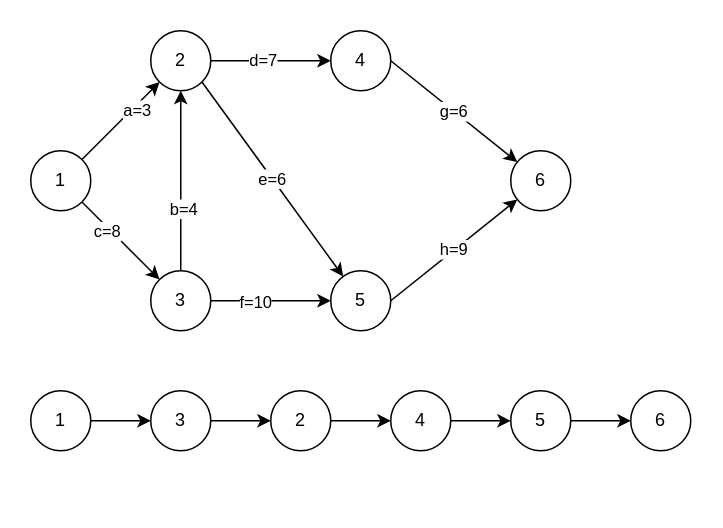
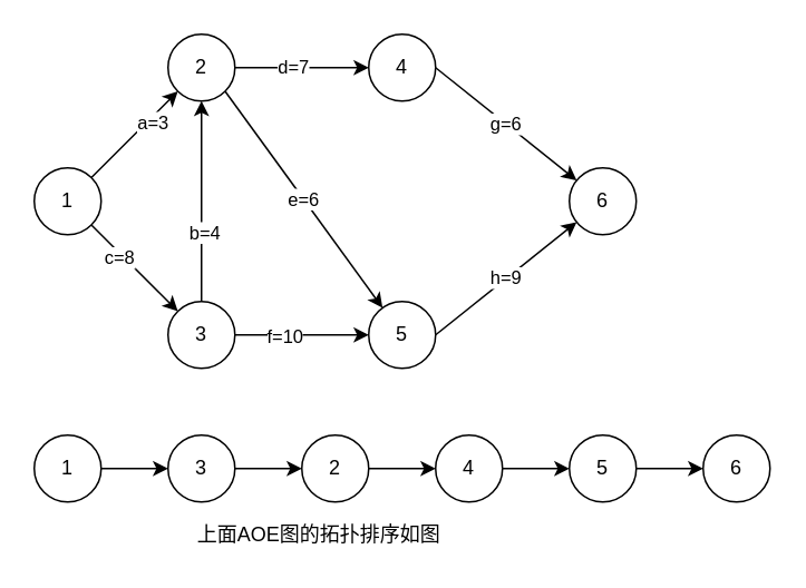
+ <mxCell id="32" value="上面AOE图的拓扑排序如图" style="text;html=1;align=center;verticalAlign=middle;resizable=0;points=[];autosize=1;strokeColor=none;fillColor=none;" vertex="1" parent="1"><mxGeometry x="110" y="310" width="160" height="20" as="geometry" /></mxCell>
